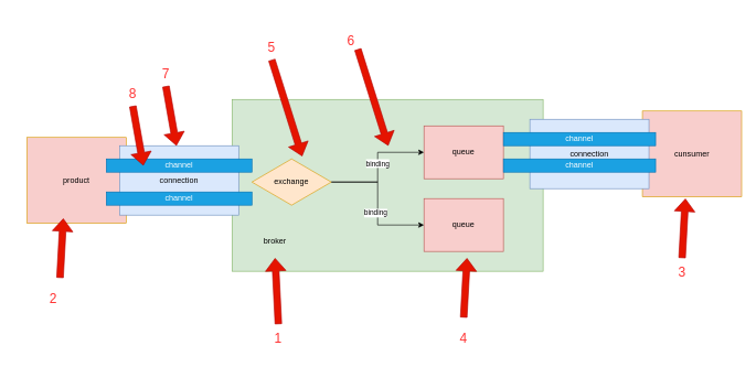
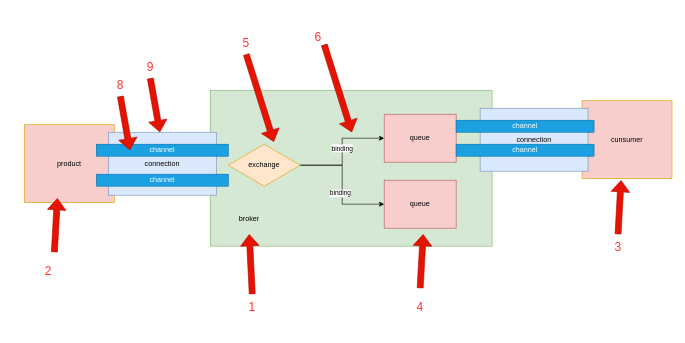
- <mxCell id="32" value="7" style="text;html=1;align=center;verticalAlign=middle;whiteSpace=wrap;rounded=0;fontColor=#FF3333;fontSize=20;" vertex="1" parent="1"><mxGeometry x="190" y="70" width="120" height="80" as="geometry" /></mxCell>
+ <mxCell id="32" value="9" style="text;html=1;align=center;verticalAlign=middle;whiteSpace=wrap;rounded=0;fontColor=#FF3333;fontSize=20;" vertex="1" parent="1"><mxGeometry x="190" y="70" width="120" height="80" as="geometry" /></mxCell>
